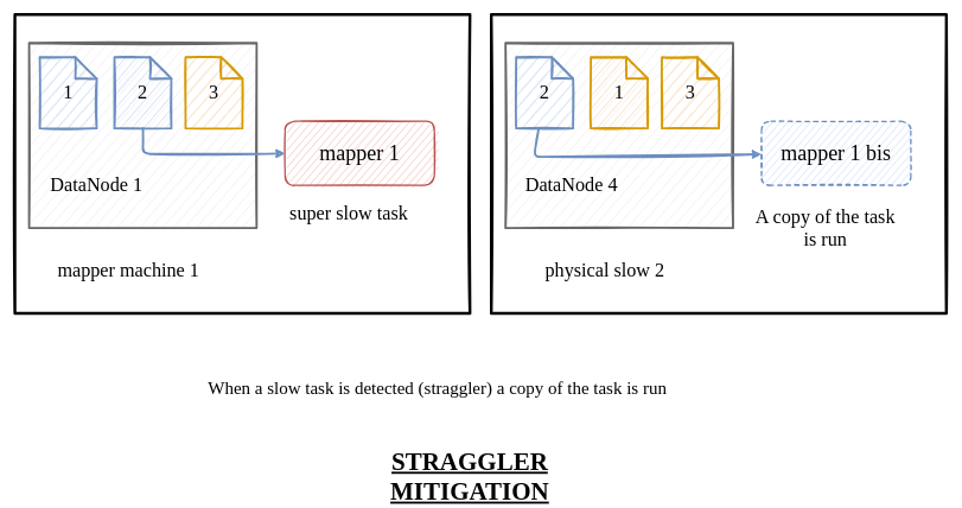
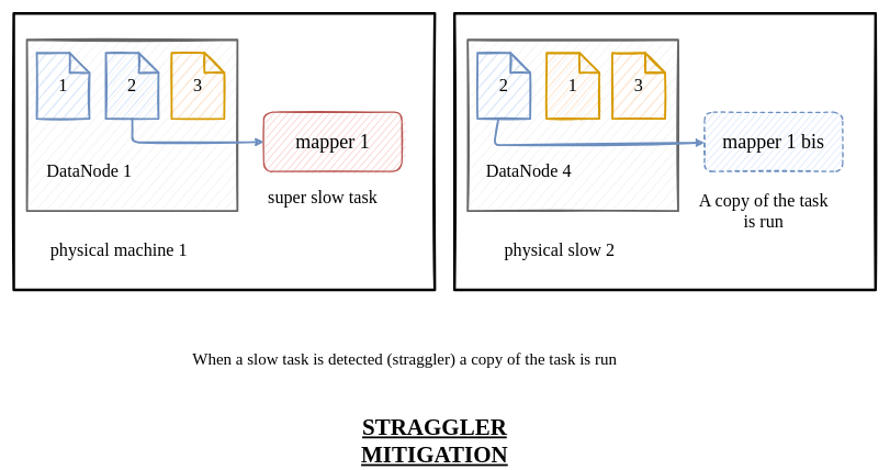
- <mxCell id="15" value="mapper machine 1" style="text;html=1;strokeColor=none;fillColor=none;align=center;verticalAlign=middle;whiteSpace=wrap;rounded=0;sketch=1;fontSize=27;fontFamily=Architects Daughter;" vertex="1" parent="1"><mxGeometry x="50" y="350" width="260" height="60" as="geometry" /></mxCell>
+ <mxCell id="15" value="physical machine 1" style="text;html=1;strokeColor=none;fillColor=none;align=center;verticalAlign=middle;whiteSpace=wrap;rounded=0;sketch=1;fontSize=27;fontFamily=Architects Daughter;" vertex="1" parent="1"><mxGeometry x="50" y="350" width="260" height="60" as="geometry" /></mxCell>
